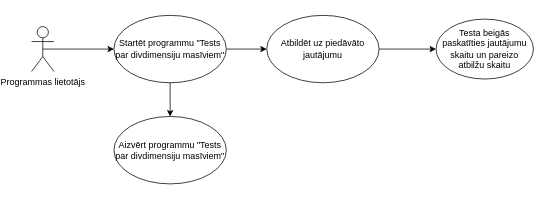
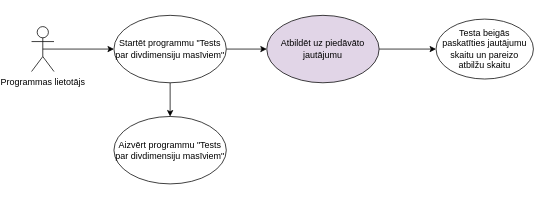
- <mxCell id="9" value="Atbildēt uz piedāvāto jautājumu" style="ellipse;whiteSpace=wrap;html=1;" vertex="1" parent="1"><mxGeometry x="334" y="20" width="150" height="90" as="geometry" /></mxCell>
+ <mxCell id="9" value="Atbildēt uz piedāvāto jautājumu" style="ellipse;whiteSpace=wrap;html=1;fillColor=#e1d5e7;" vertex="1" parent="1"><mxGeometry x="334" y="20" width="150" height="90" as="geometry" /></mxCell>
